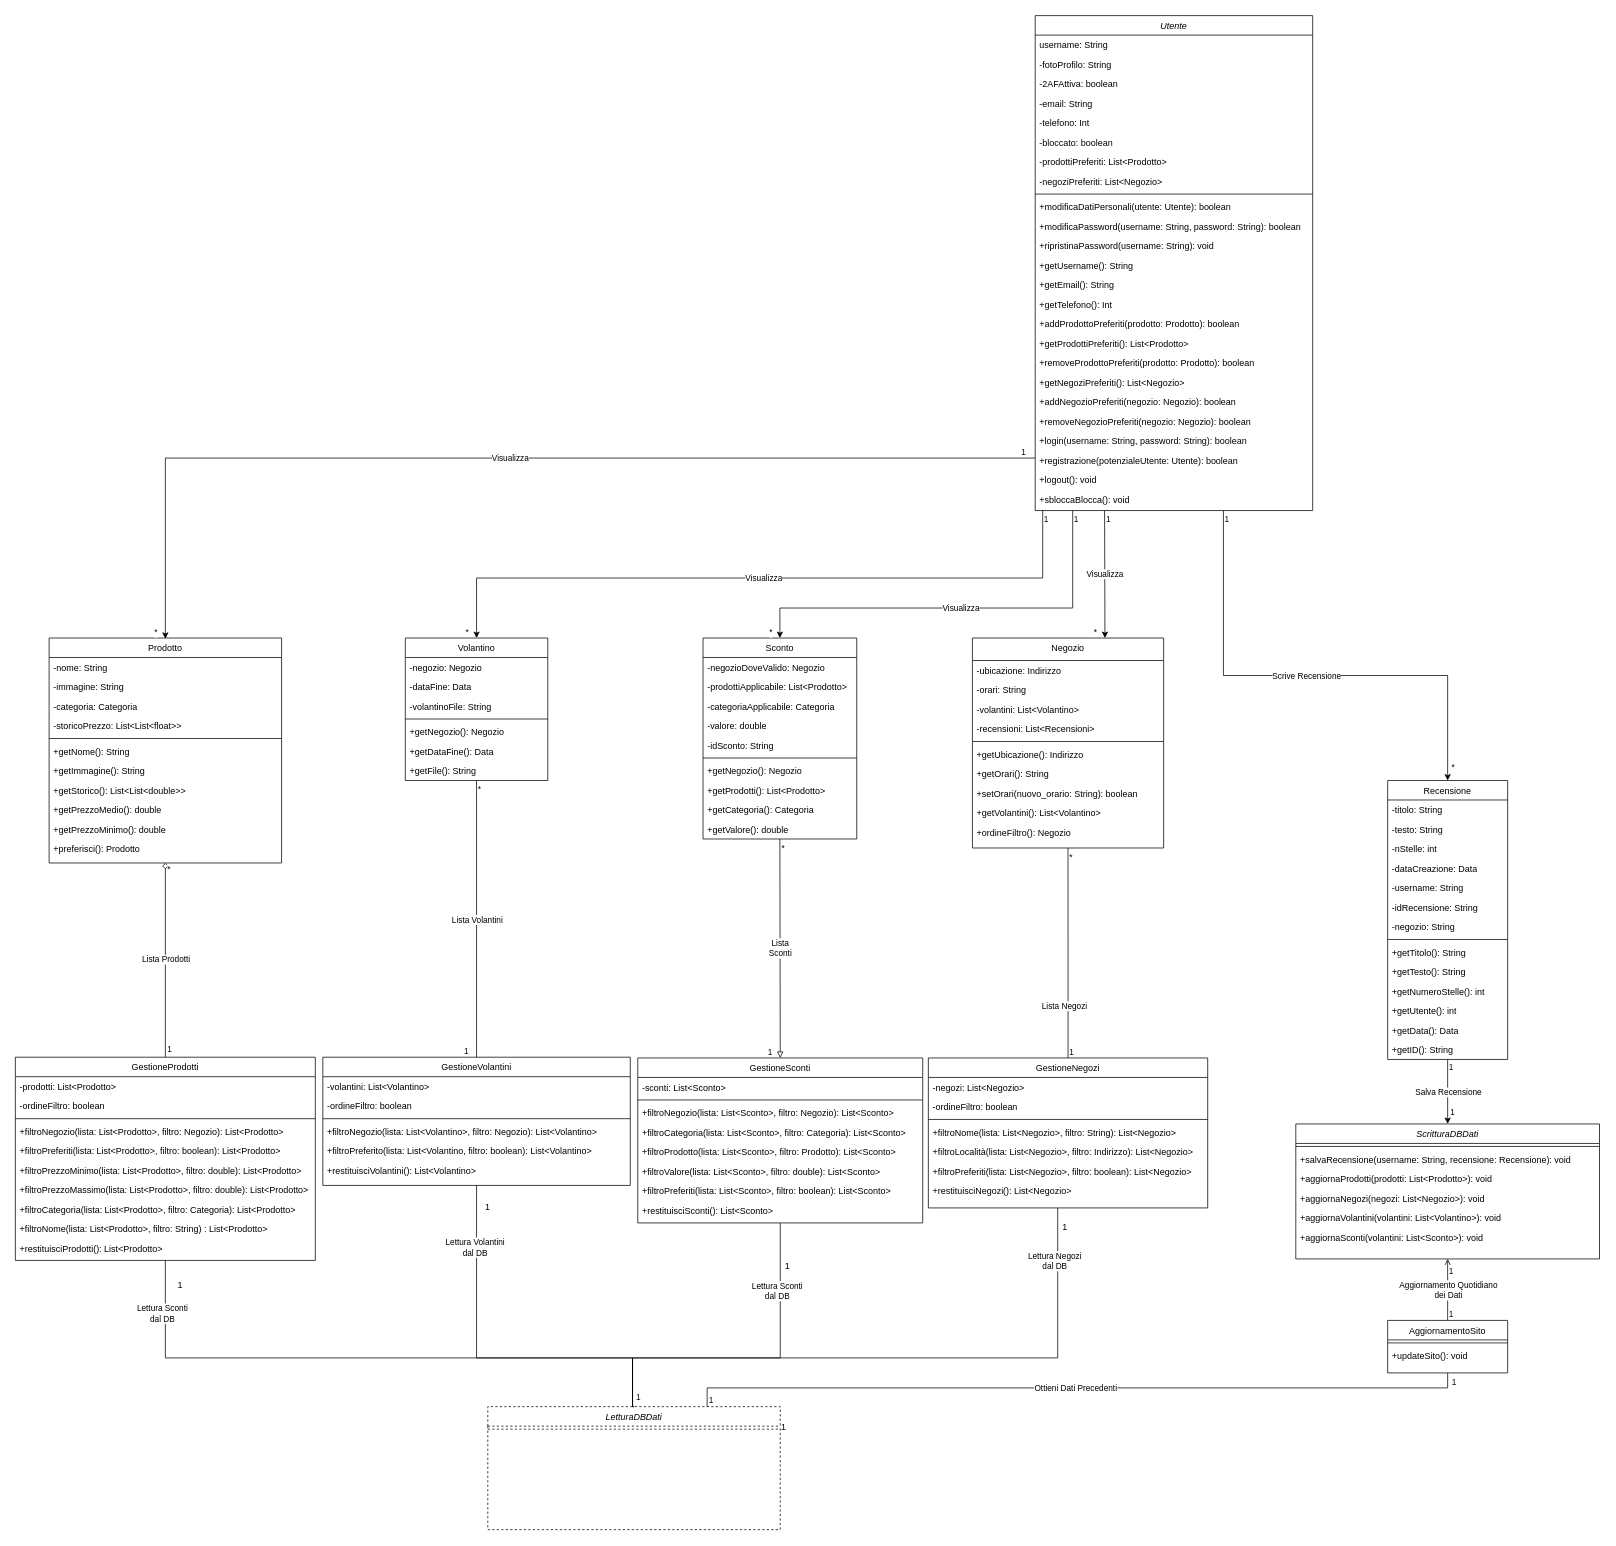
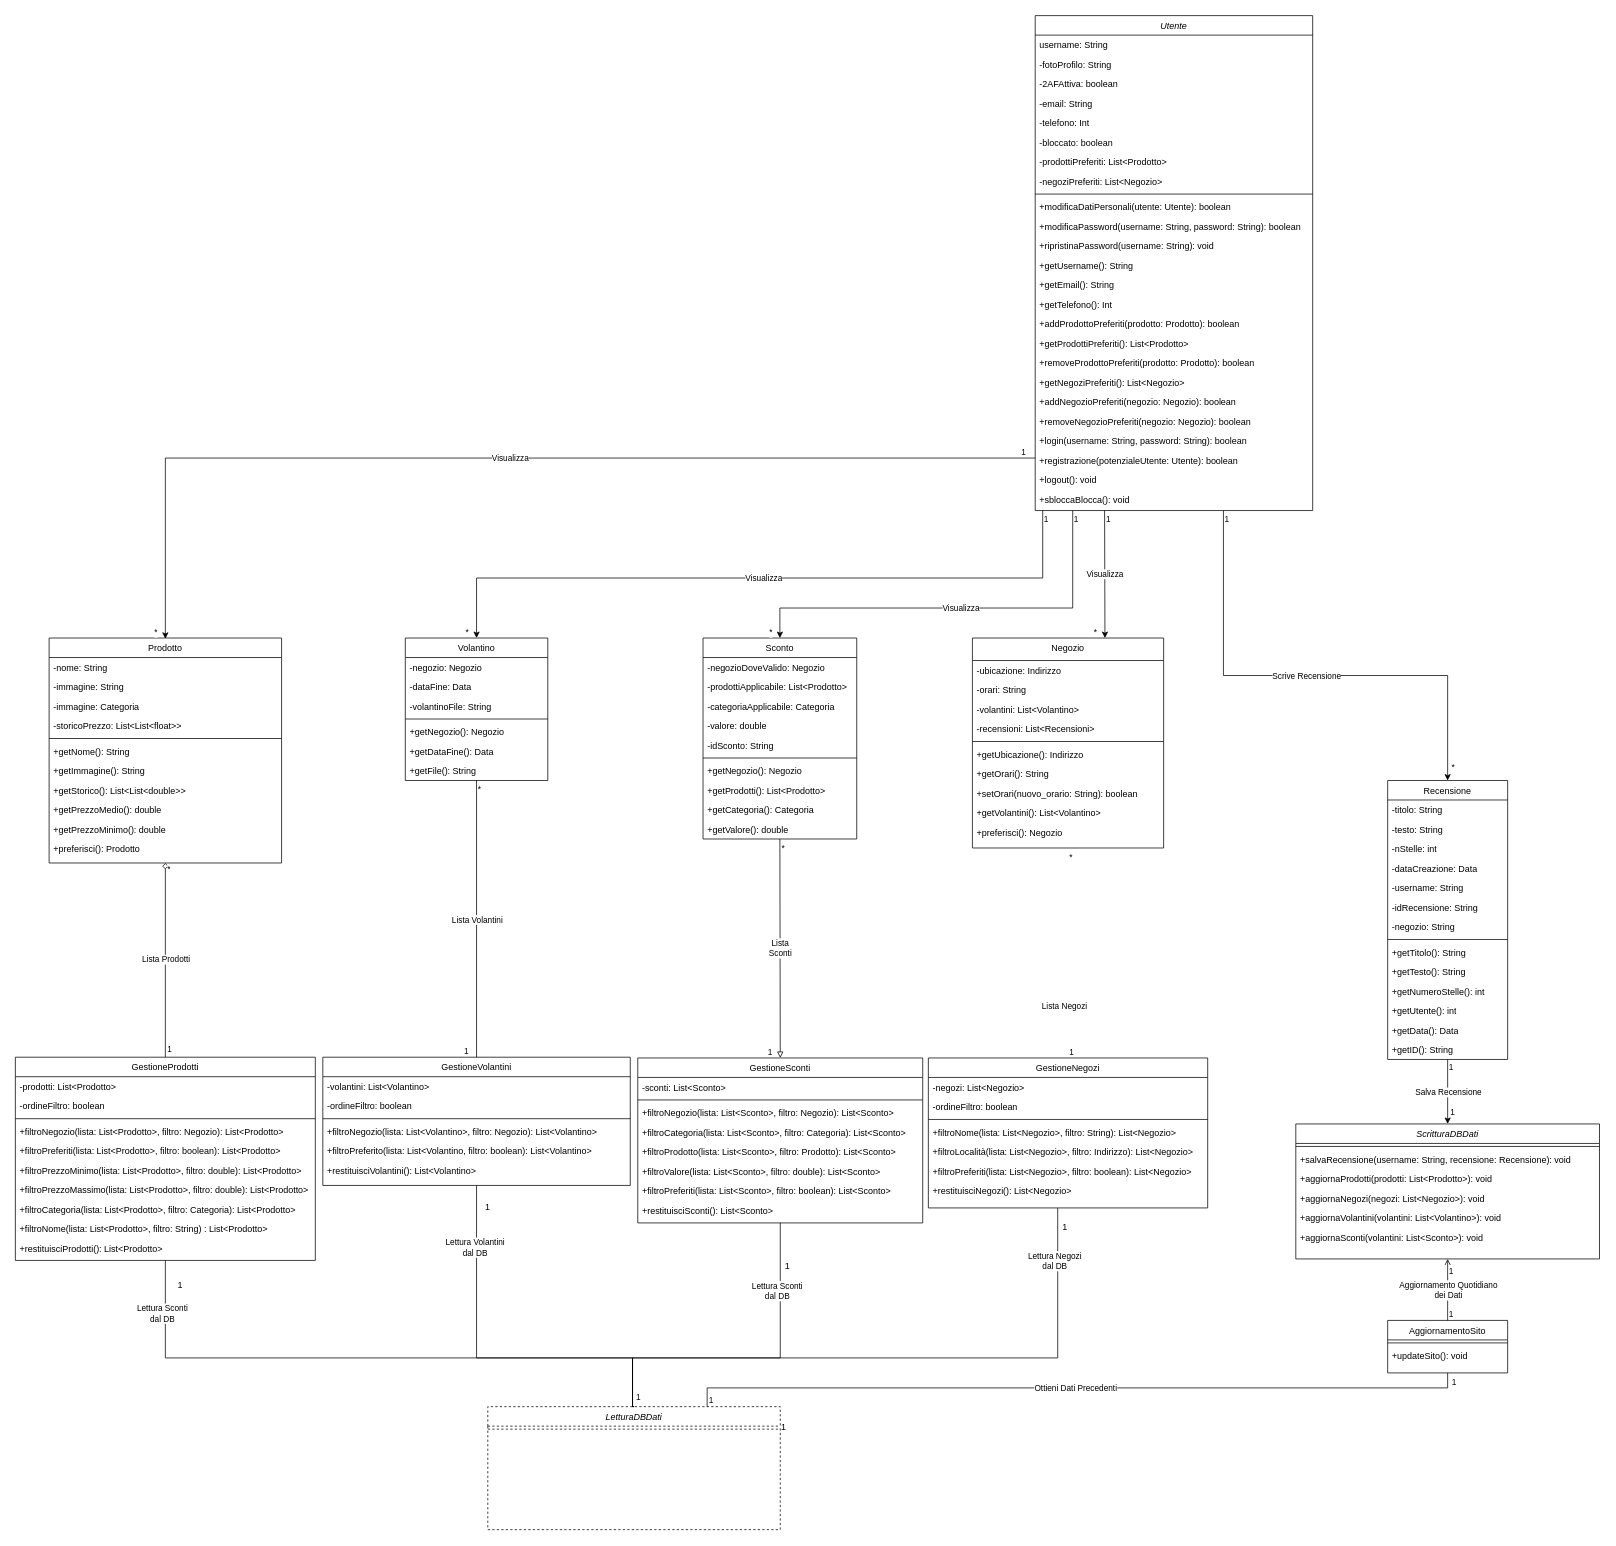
- <mxCell id="36" value="-categoria: Categoria" style="text;align=left;verticalAlign=top;spacingLeft=4;spacingRight=4;overflow=hidden;rotatable=0;points=[[0,0.5],[1,0.5]];portConstraint=eastwest;" vertex="1" parent="33"><mxGeometry y="78" width="310" height="26" as="geometry" /></mxCell>
+ <mxCell id="36" value="-immagine: Categoria" style="text;align=left;verticalAlign=top;spacingLeft=4;spacingRight=4;overflow=hidden;rotatable=0;points=[[0,0.5],[1,0.5]];portConstraint=eastwest;" vertex="1" parent="33"><mxGeometry y="78" width="310" height="26" as="geometry" /></mxCell>
- <mxCell id="32" value="+ordineFiltro(): Negozio" style="text;align=left;verticalAlign=top;spacingLeft=4;spacingRight=4;overflow=hidden;rotatable=0;points=[[0,0.5],[1,0.5]];portConstraint=eastwest;" vertex="1" parent="22"><mxGeometry y="246" width="255" height="26" as="geometry" /></mxCell>
+ <mxCell id="32" value="+preferisci(): Negozio" style="text;align=left;verticalAlign=top;spacingLeft=4;spacingRight=4;overflow=hidden;rotatable=0;points=[[0,0.5],[1,0.5]];portConstraint=eastwest;" vertex="1" parent="22"><mxGeometry y="246" width="255" height="26" as="geometry" /></mxCell>
- <mxCell id="21" style="edgeStyle=orthogonalEdgeStyle;rounded=0;orthogonalLoop=1;jettySize=auto;html=1;exitX=0.5;exitY=1;exitDx=0;exitDy=0;startArrow=none;startFill=0;endArrow=none;endFill=0;" edge="1" parent="1" source="22" target="46"><mxGeometry relative="1" as="geometry" /></mxCell>
